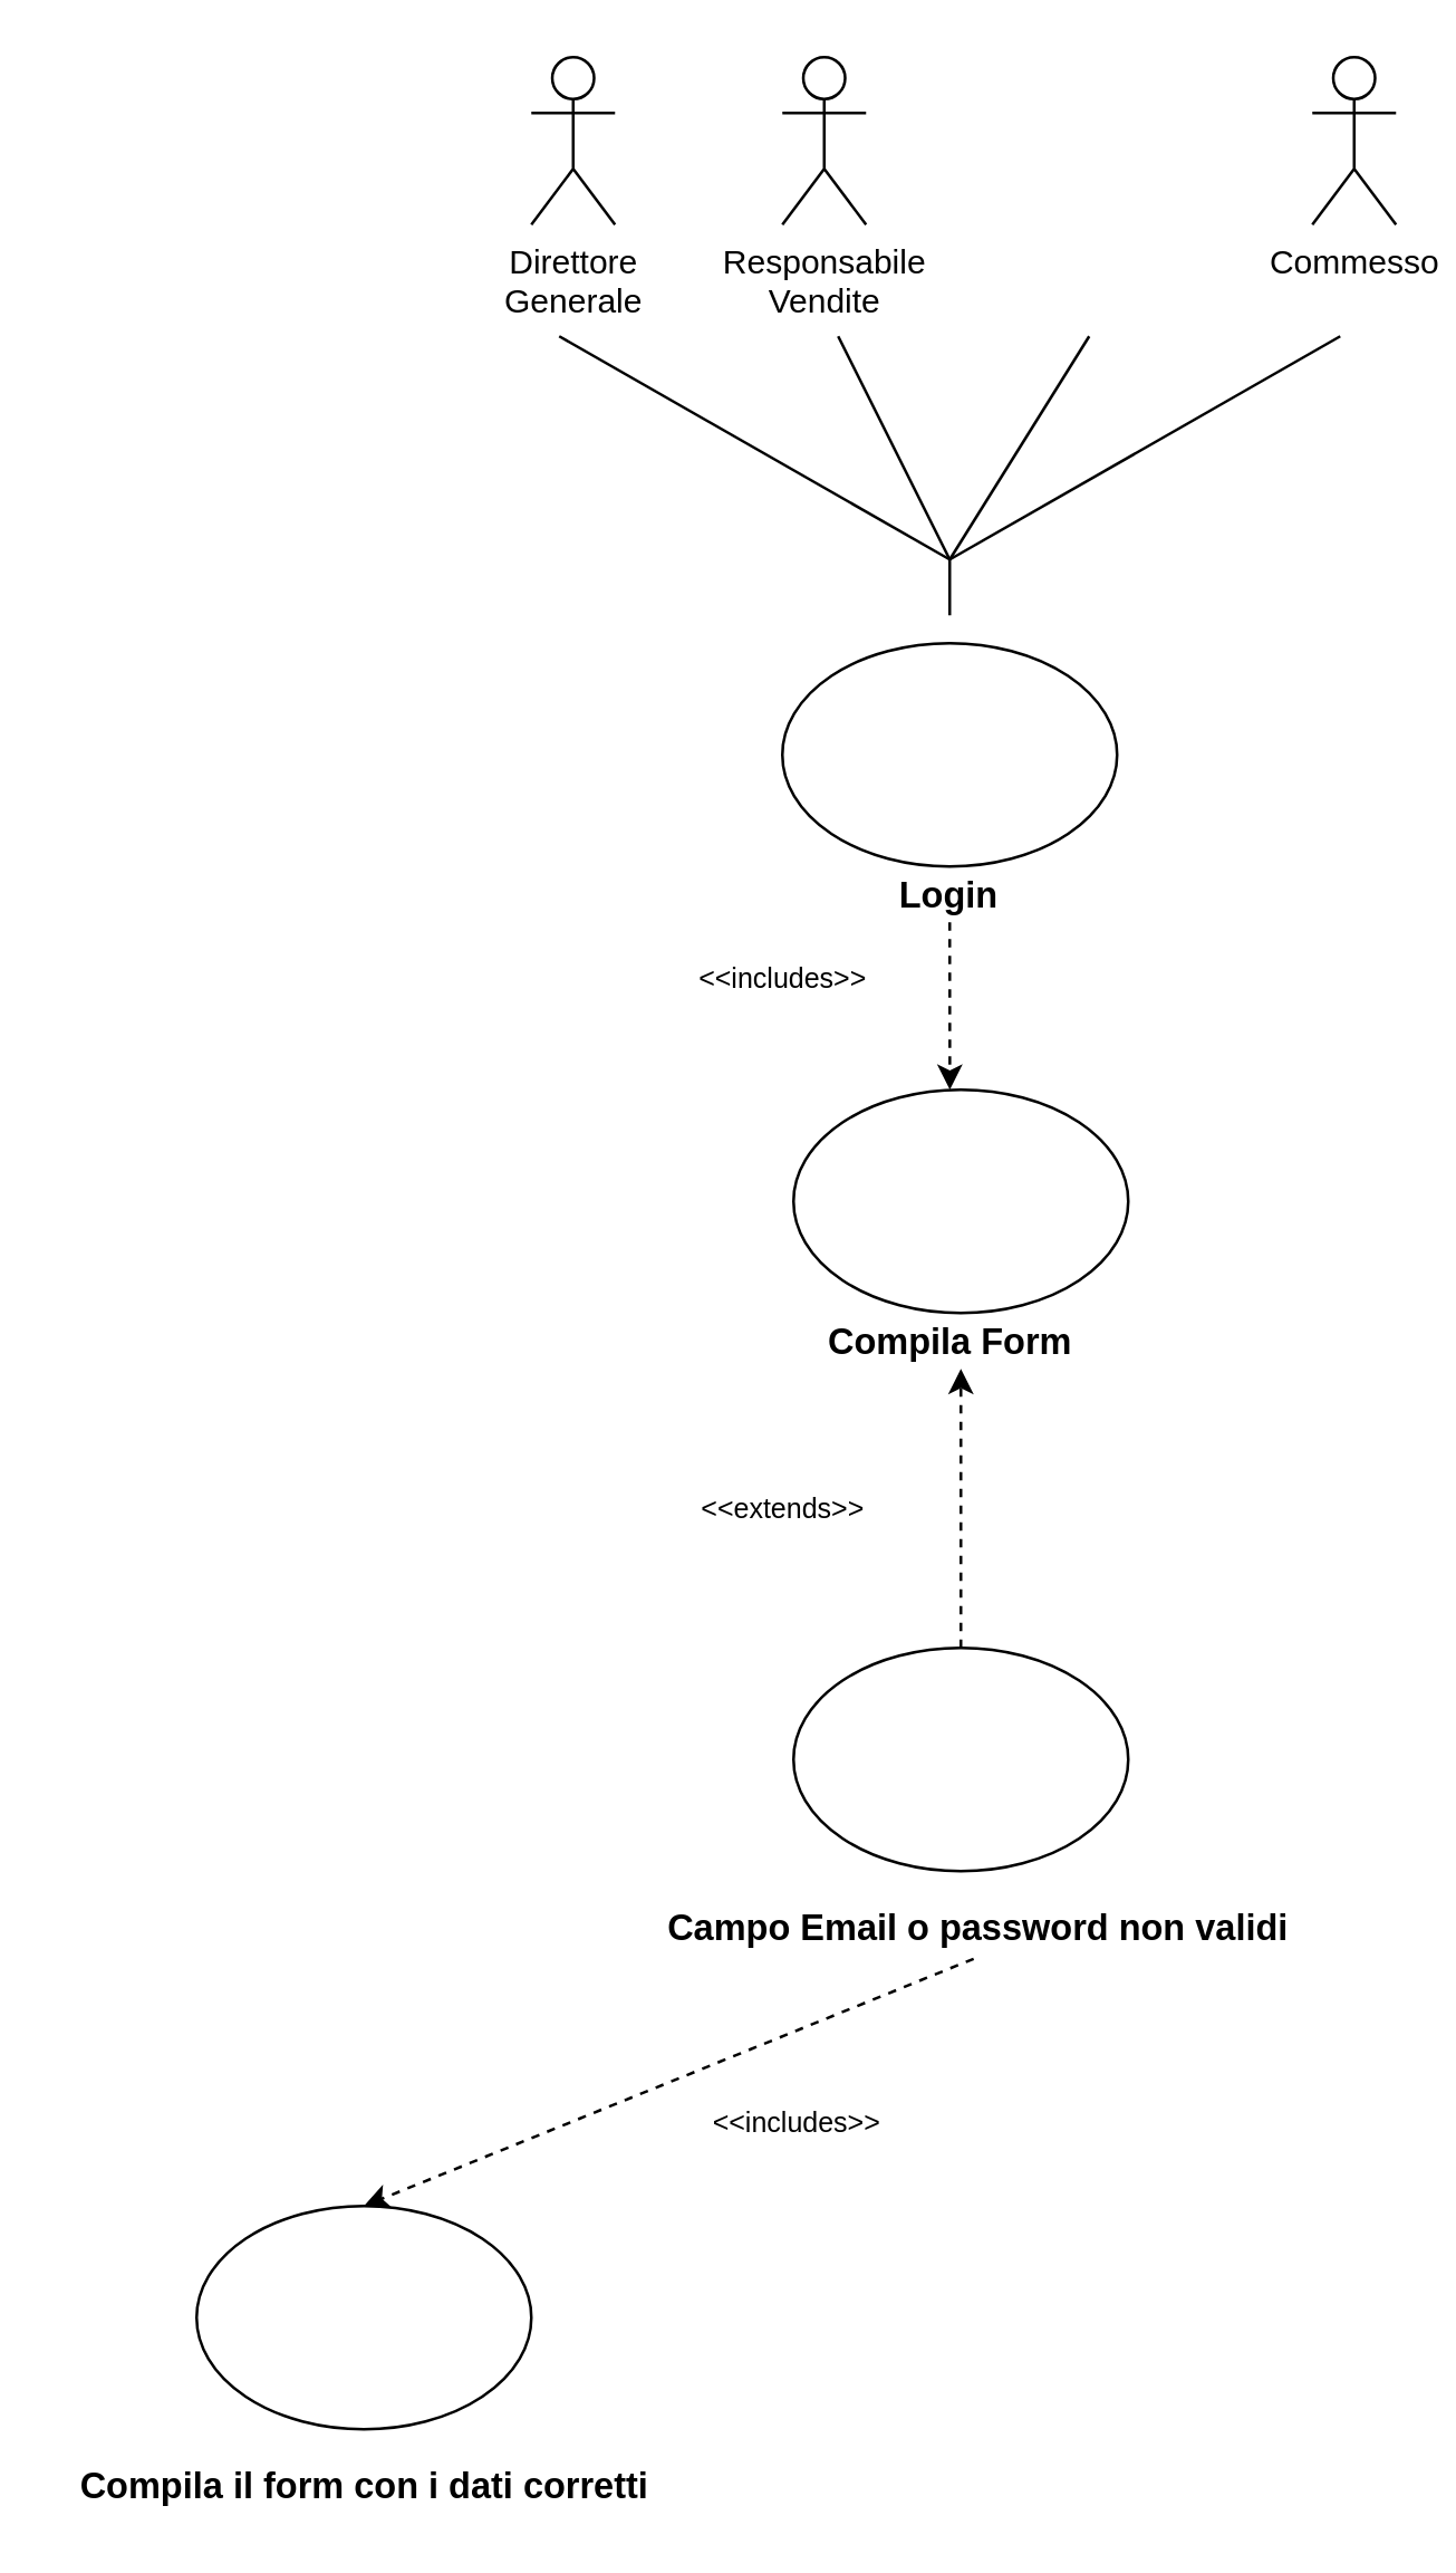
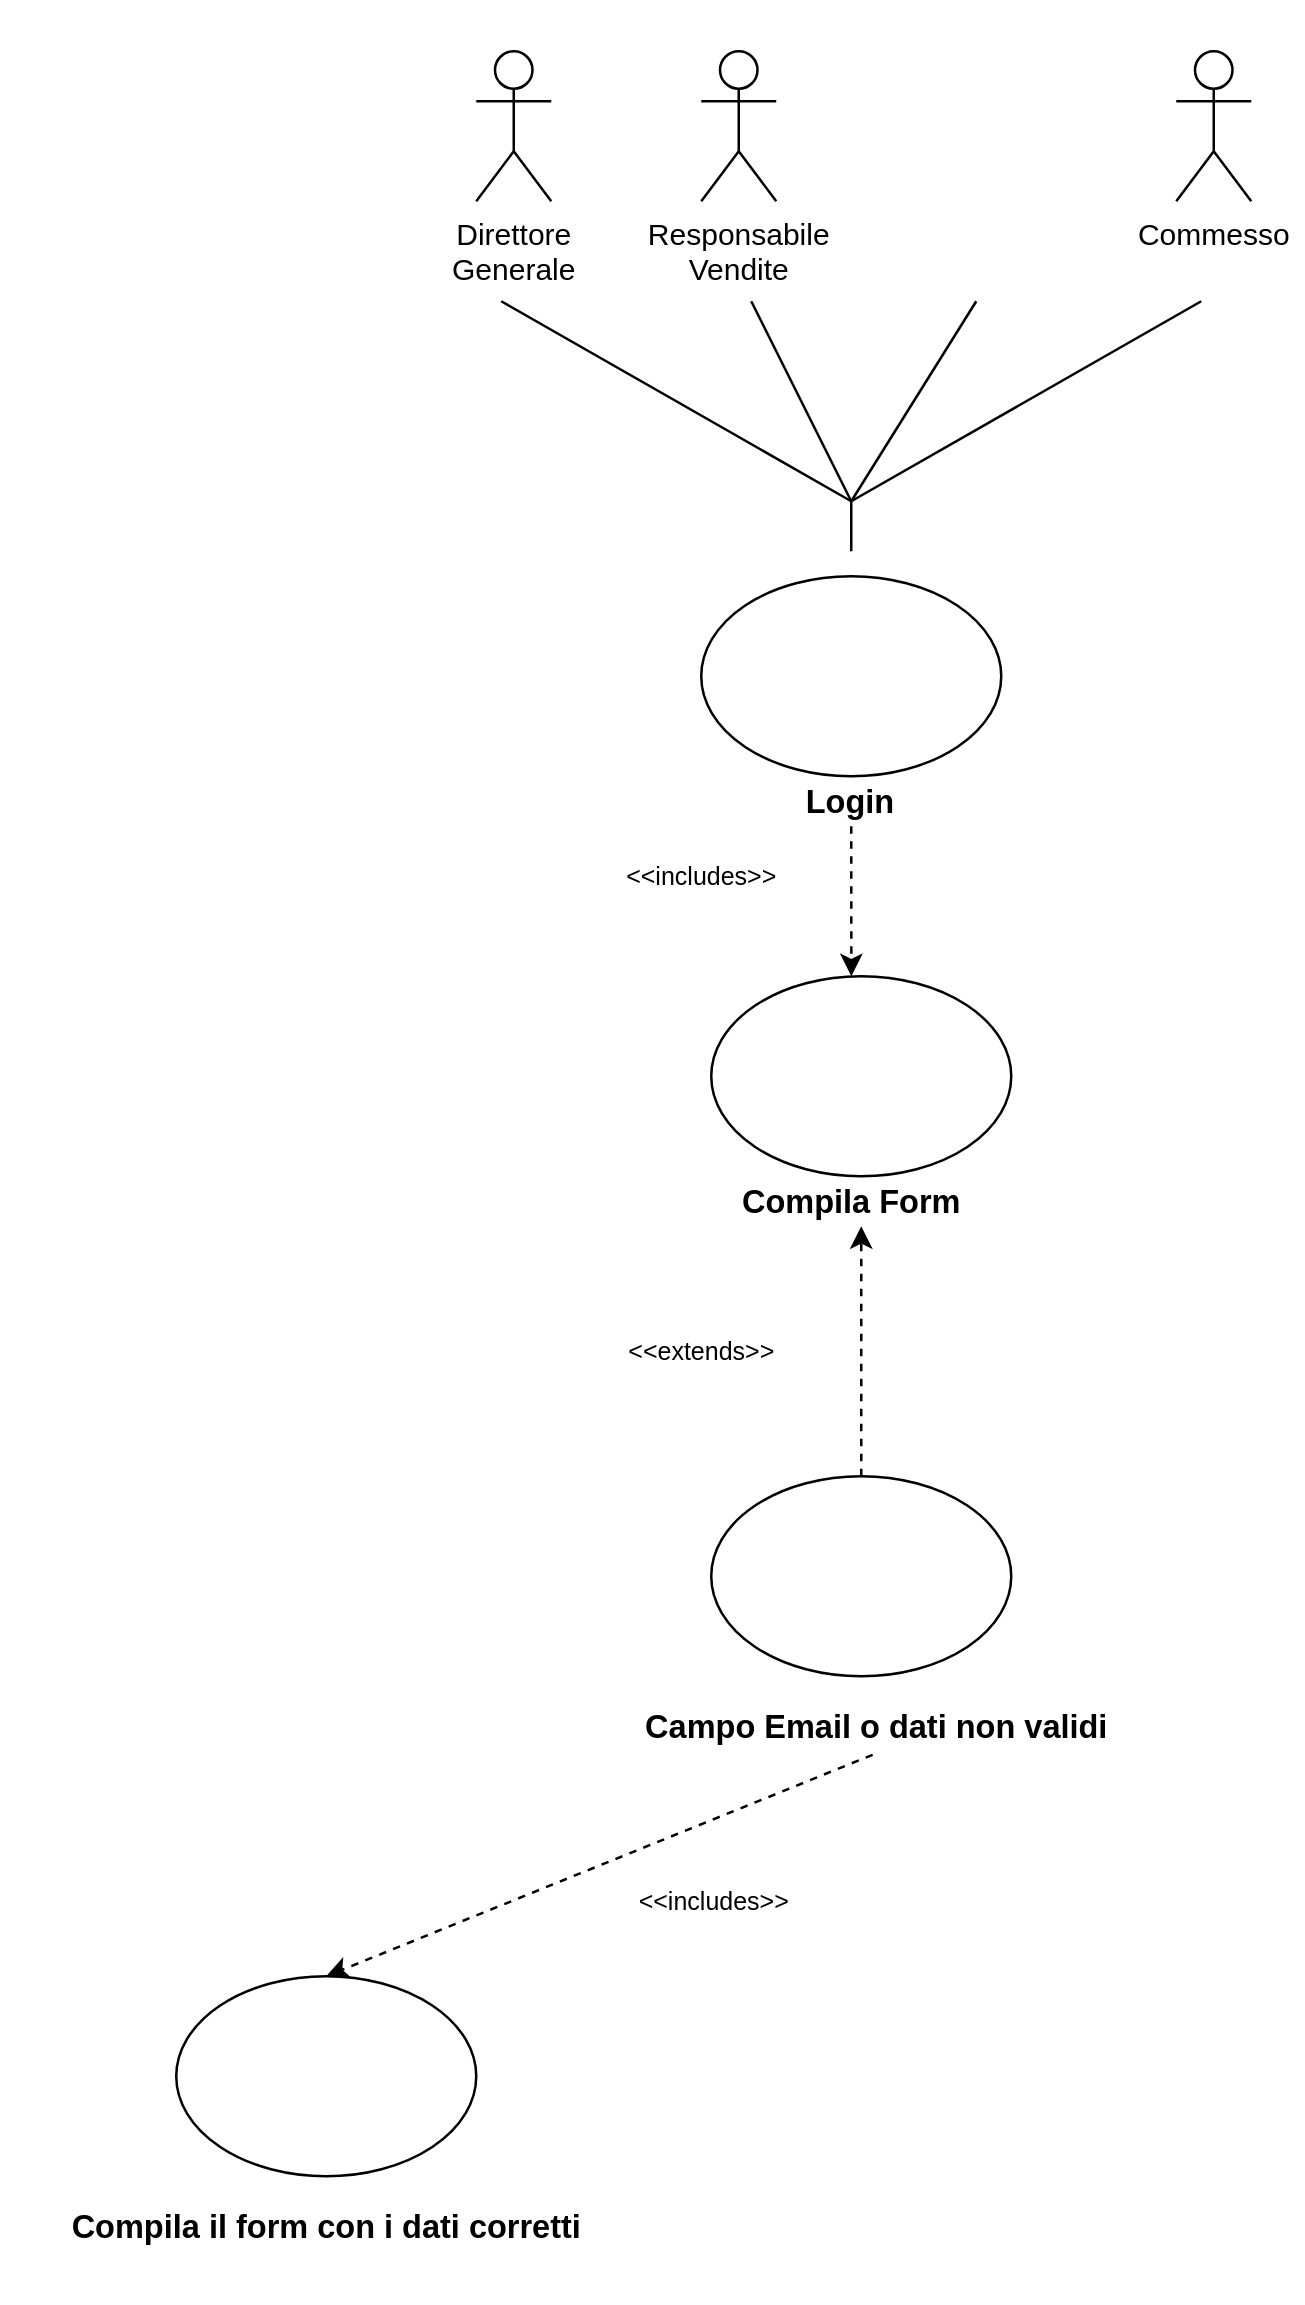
- <mxCell id="20" value="&lt;b&gt;Campo Email o password non validi&lt;/b&gt;" style="text;html=1;align=center;verticalAlign=middle;resizable=0;points=[];autosize=1;fontSize=13;" parent="1" vertex="1"><mxGeometry x="230" y="680" width="240" height="20" as="geometry" /></mxCell>
+ <mxCell id="20" value="&lt;b&gt;Campo Email o dati non validi&lt;/b&gt;" style="text;html=1;align=center;verticalAlign=middle;resizable=0;points=[];autosize=1;fontSize=13;" parent="1" vertex="1"><mxGeometry x="230" y="680" width="240" height="20" as="geometry" /></mxCell>
